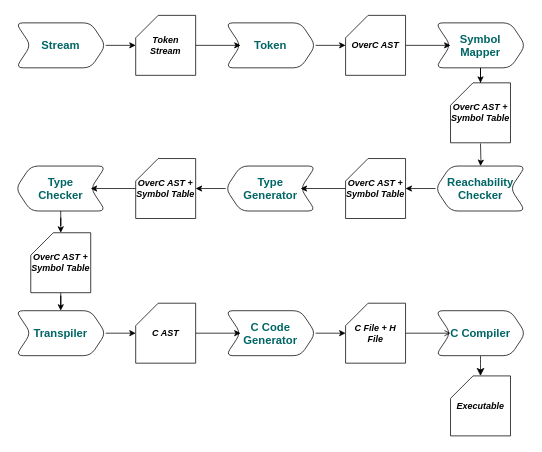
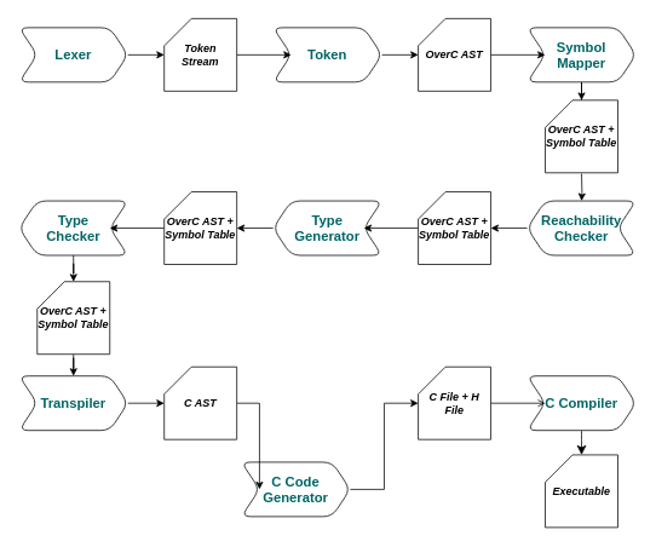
- <mxCell id="3" value="Stream" style="rounded=1;whiteSpace=wrap;html=1;fontStyle=1;fontSize=15;fontColor=#006565;shape=step;perimeter=stepPerimeter;fixedSize=1;" vertex="1" parent="1"><mxGeometry x="20" y="30" width="120" height="60" as="geometry" /></mxCell>
+ <mxCell id="3" value="Lexer" style="rounded=1;whiteSpace=wrap;html=1;fontStyle=1;fontSize=15;fontColor=#006565;shape=step;perimeter=stepPerimeter;fixedSize=1;" vertex="1" parent="1"><mxGeometry x="20" y="30" width="120" height="60" as="geometry" /></mxCell>
- <mxCell id="14" value="C Code Generator" style="rounded=1;whiteSpace=wrap;html=1;fontStyle=1;fontSize=15;fontColor=#006565;shape=step;perimeter=stepPerimeter;fixedSize=1;" vertex="1" parent="1"><mxGeometry x="300" y="414" width="120" height="60" as="geometry" /></mxCell>
+ <mxCell id="14" value="C Code Generator" style="rounded=1;whiteSpace=wrap;html=1;fontStyle=1;fontSize=15;fontColor=#006565;shape=step;perimeter=stepPerimeter;fixedSize=1;" vertex="1" parent="1"><mxGeometry x="265" y="509" width="120" height="60" as="geometry" /></mxCell>
